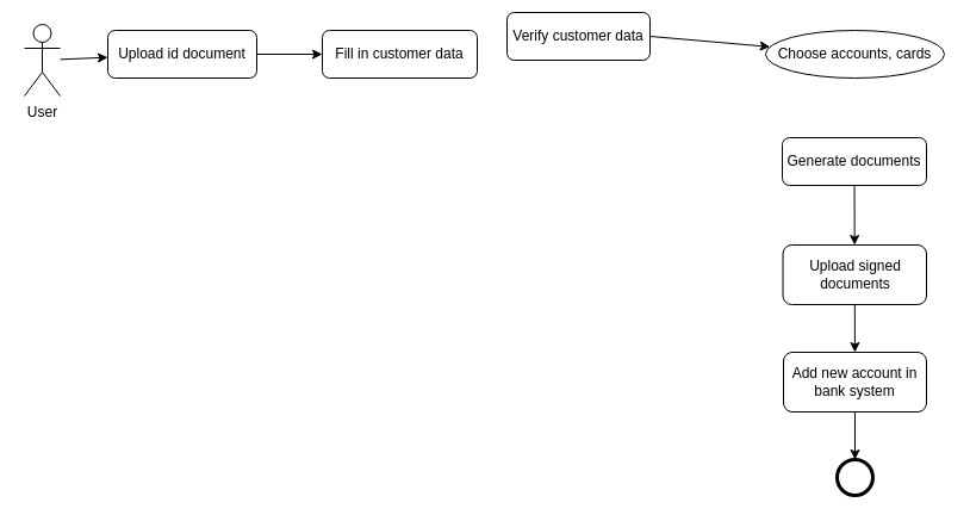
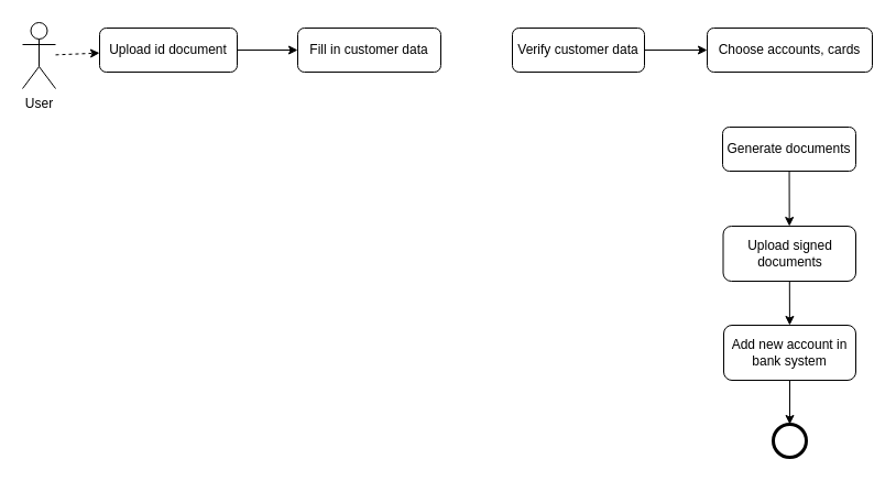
- <mxCell id="16" value="Verify customer data" style="whiteSpace=wrap;html=1;rounded=1;" vertex="1" parent="1"><mxGeometry x="425" y="10" width="120" height="40" as="geometry" /></mxCell>
+ <mxCell id="16" value="Verify customer data" style="whiteSpace=wrap;html=1;rounded=1;" vertex="1" parent="1"><mxGeometry x="465" y="25" width="120" height="40" as="geometry" /></mxCell>
- <mxCell id="8" value="Choose accounts, cards" style="ellipse;whiteSpace=wrap;html=1;" vertex="1" parent="1"><mxGeometry x="642" y="25" width="150" height="40" as="geometry" /></mxCell>
+ <mxCell id="8" value="Choose accounts, cards" style="whiteSpace=wrap;html=1;rounded=1;" vertex="1" parent="1"><mxGeometry x="642" y="25" width="150" height="40" as="geometry" /></mxCell>
- <mxCell id="2" value="" style="edgeStyle=none;html=1;" parent="1" source="3" target="5" edge="1"><mxGeometry relative="1" as="geometry" /></mxCell>
+ <mxCell id="2" value="" style="edgeStyle=none;html=1;dashed=1;" parent="1" source="3" target="5" edge="1"><mxGeometry relative="1" as="geometry" /></mxCell>
